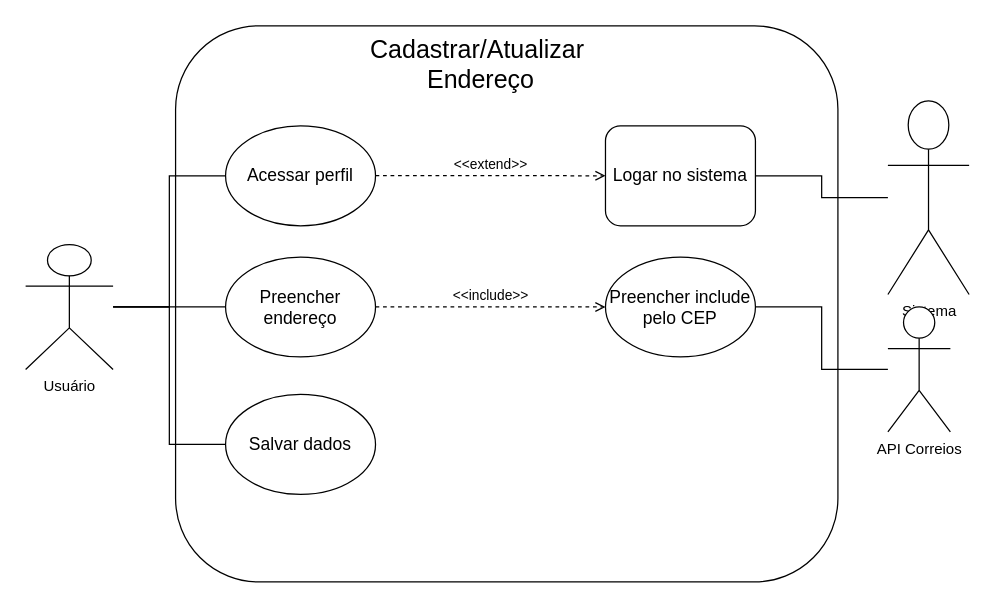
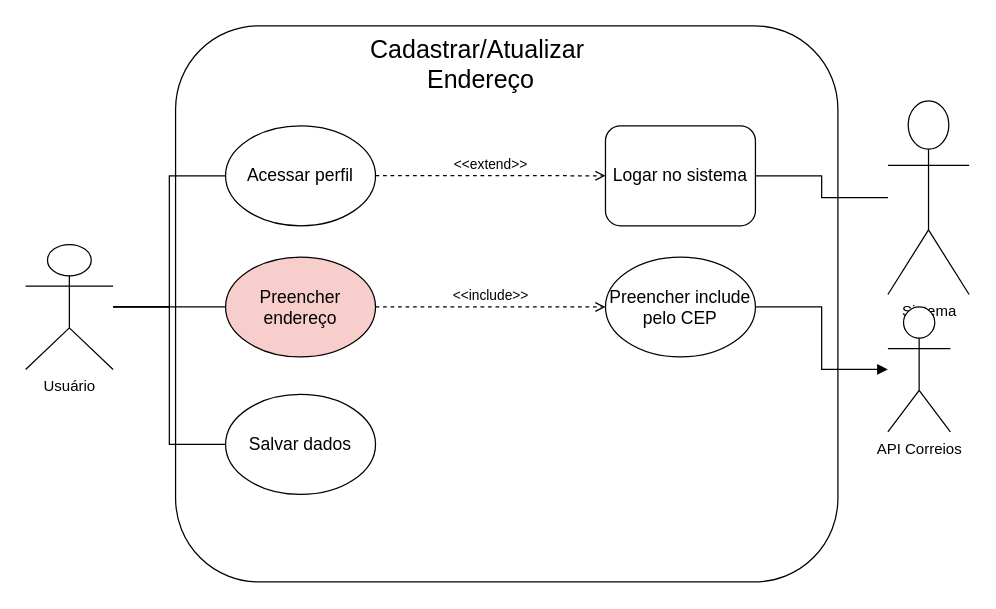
- <mxCell id="9" value="&lt;font style=&quot;font-size: 14px;&quot;&gt;Preencher endereço&lt;/font&gt;" style="ellipse;whiteSpace=wrap;html=1;" vertex="1" parent="1"><mxGeometry x="180" y="205" width="120" height="80" as="geometry" /></mxCell>
+ <mxCell id="9" value="&lt;font style=&quot;font-size: 14px;&quot;&gt;Preencher endereço&lt;/font&gt;" style="ellipse;whiteSpace=wrap;html=1;fillColor=#f8cecc;" vertex="1" parent="1"><mxGeometry x="180" y="205" width="120" height="80" as="geometry" /></mxCell>
- <mxCell id="13" style="edgeStyle=orthogonalEdgeStyle;rounded=0;orthogonalLoop=1;jettySize=auto;html=1;endArrow=none;startFill=0;" edge="1" parent="1" source="14" target="16"><mxGeometry relative="1" as="geometry" /></mxCell>
+ <mxCell id="13" style="edgeStyle=orthogonalEdgeStyle;rounded=0;orthogonalLoop=1;jettySize=auto;html=1;endArrow=block;startFill=0;" edge="1" parent="1" source="14" target="16"><mxGeometry relative="1" as="geometry" /></mxCell>
